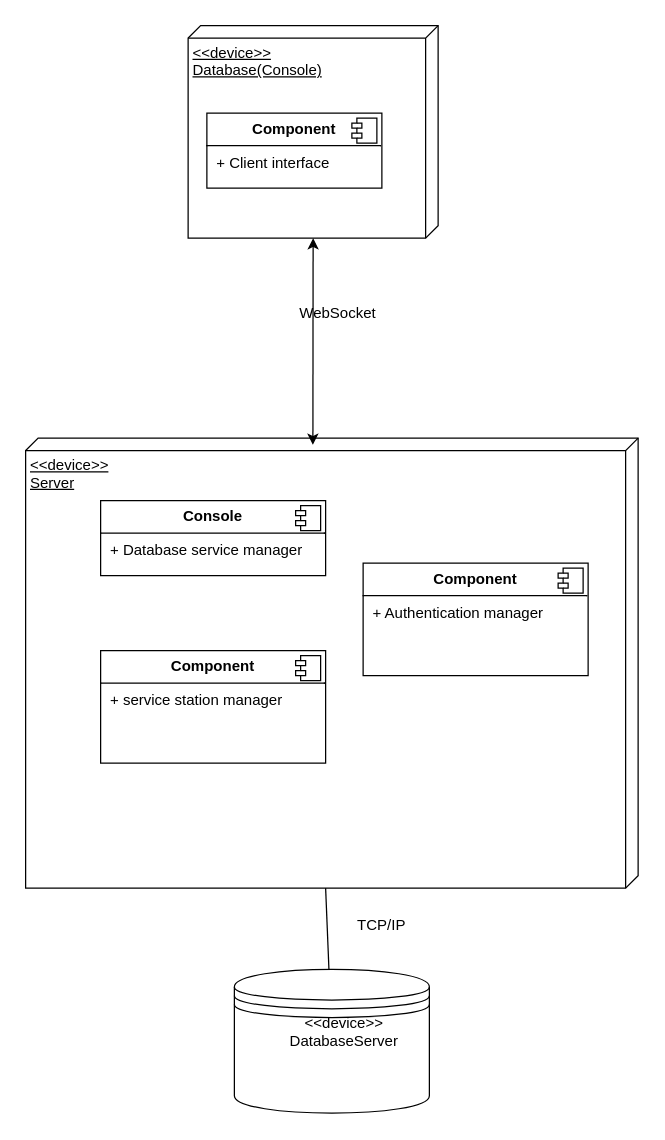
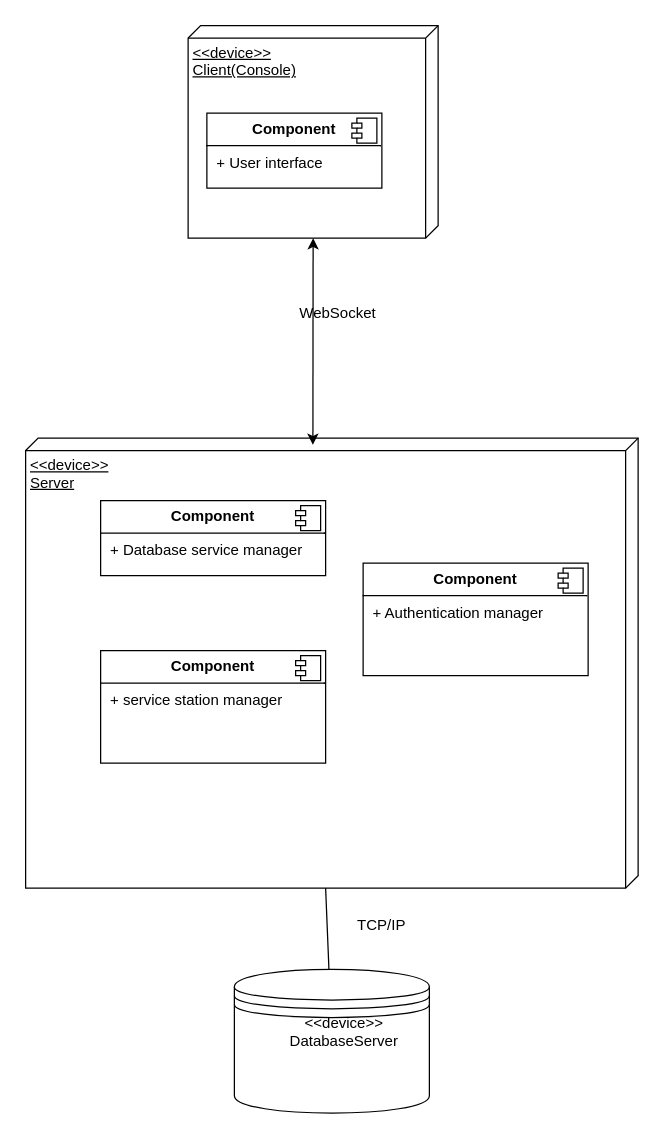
- <mxCell id="2" value="&amp;lt;&amp;lt;device&amp;gt;&amp;gt;&lt;div&gt;Database(Console)&lt;/div&gt;" style="verticalAlign=top;align=left;spacingTop=8;spacingLeft=2;spacingRight=12;shape=cube;size=10;direction=south;fontStyle=4;html=1;whiteSpace=wrap;" parent="1" vertex="1"><mxGeometry x="150" y="20" width="200" height="170" as="geometry" /></mxCell>
+ <mxCell id="2" value="&amp;lt;&amp;lt;device&amp;gt;&amp;gt;&lt;div&gt;Client(Console)&lt;/div&gt;" style="verticalAlign=top;align=left;spacingTop=8;spacingLeft=2;spacingRight=12;shape=cube;size=10;direction=south;fontStyle=4;html=1;whiteSpace=wrap;" parent="1" vertex="1"><mxGeometry x="150" y="20" width="200" height="170" as="geometry" /></mxCell>
- <mxCell id="10" value="&lt;p style=&quot;margin:0px;margin-top:6px;text-align:center;&quot;&gt;&lt;b&gt;Component&lt;/b&gt;&lt;/p&gt;&lt;hr size=&quot;1&quot; style=&quot;border-style:solid;&quot;&gt;&lt;p style=&quot;margin:0px;margin-left:8px;&quot;&gt;+ Client interface&lt;br&gt;&lt;/p&gt;" style="align=left;overflow=fill;html=1;dropTarget=0;whiteSpace=wrap;" parent="1" vertex="1"><mxGeometry x="165" width="140" height="60" as="geometry" y="90" /></mxCell>
+ <mxCell id="10" value="&lt;p style=&quot;margin:0px;margin-top:6px;text-align:center;&quot;&gt;&lt;b&gt;Component&lt;/b&gt;&lt;/p&gt;&lt;hr size=&quot;1&quot; style=&quot;border-style:solid;&quot;&gt;&lt;p style=&quot;margin:0px;margin-left:8px;&quot;&gt;+ User interface&lt;br&gt;&lt;/p&gt;" style="align=left;overflow=fill;html=1;dropTarget=0;whiteSpace=wrap;" parent="1" vertex="1"><mxGeometry x="165" width="140" height="60" as="geometry" y="90" /></mxCell>
- <mxCell id="12" value="&lt;p style=&quot;margin:0px;margin-top:6px;text-align:center;&quot;&gt;&lt;b&gt;Console&lt;/b&gt;&lt;/p&gt;&lt;hr size=&quot;1&quot; style=&quot;border-style:solid;&quot;&gt;&lt;p style=&quot;margin:0px;margin-left:8px;&quot;&gt;+ Database service manager&lt;br&gt;&lt;br&gt;&lt;/p&gt;" style="align=left;overflow=fill;html=1;dropTarget=0;whiteSpace=wrap;" parent="1" vertex="1"><mxGeometry x="80" y="400" width="180" height="60" as="geometry" /></mxCell>
+ <mxCell id="12" value="&lt;p style=&quot;margin:0px;margin-top:6px;text-align:center;&quot;&gt;&lt;b&gt;Component&lt;/b&gt;&lt;/p&gt;&lt;hr size=&quot;1&quot; style=&quot;border-style:solid;&quot;&gt;&lt;p style=&quot;margin:0px;margin-left:8px;&quot;&gt;+ Database service manager&lt;br&gt;&lt;br&gt;&lt;/p&gt;" style="align=left;overflow=fill;html=1;dropTarget=0;whiteSpace=wrap;" parent="1" vertex="1"><mxGeometry x="80" y="400" width="180" height="60" as="geometry" /></mxCell>
